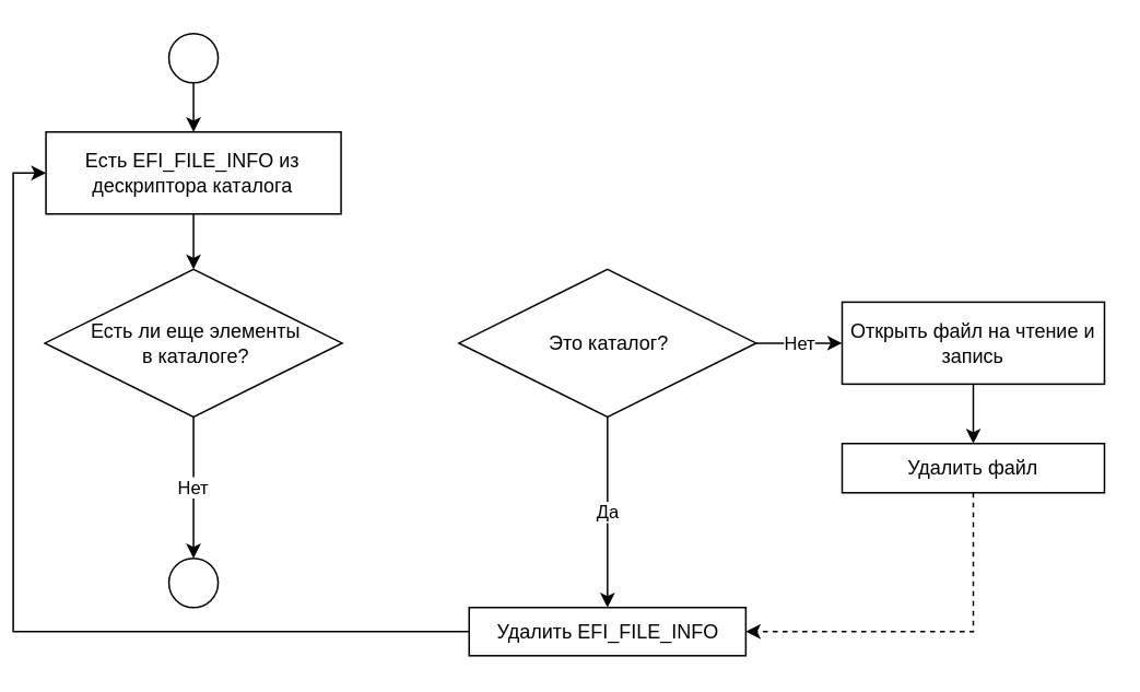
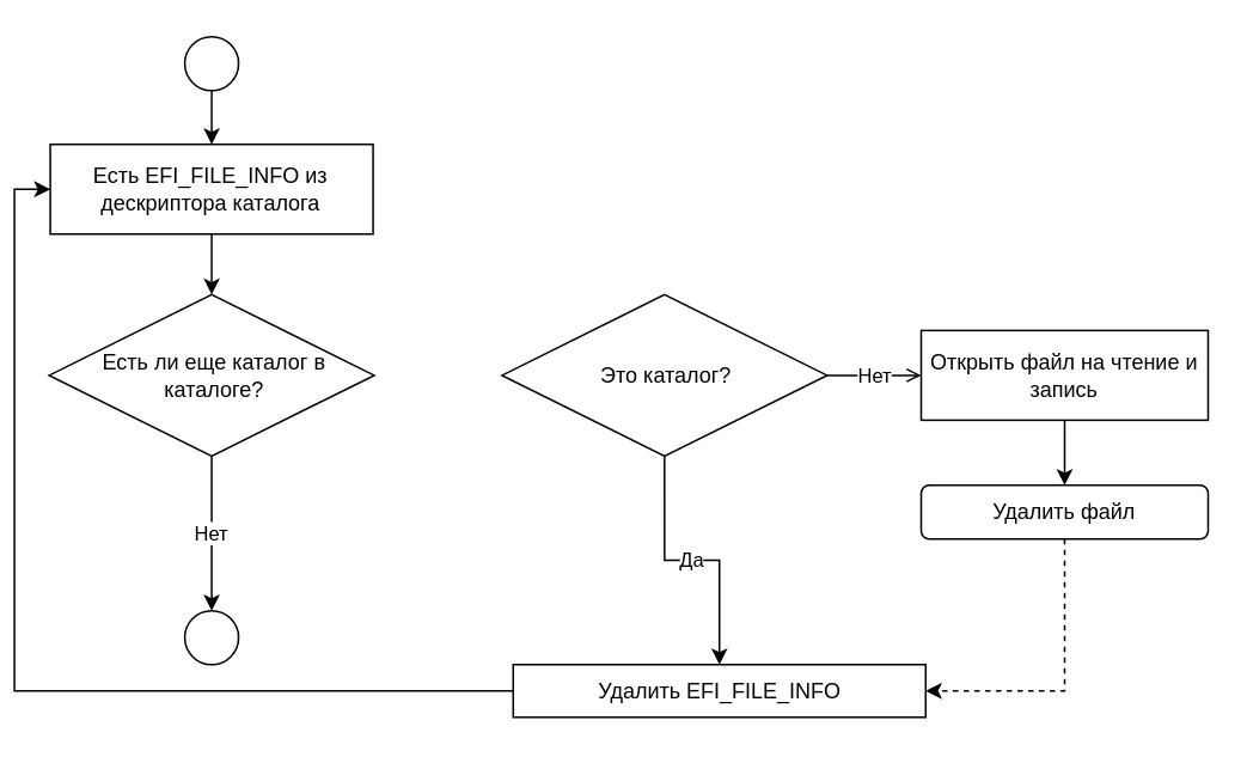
- <mxCell id="7" value="Есть ли еще элементы в каталоге?" style="rhombus;whiteSpace=wrap;html=1;spacingLeft=23;spacingRight=20;" vertex="1" parent="1"><mxGeometry x="20.76" y="163.75" width="181.25" height="90" as="geometry" /></mxCell>
+ <mxCell id="7" value="Есть ли еще каталог в каталоге?" style="rhombus;whiteSpace=wrap;html=1;spacingLeft=23;spacingRight=20;" vertex="1" parent="1"><mxGeometry x="20.76" y="163.75" width="181.25" height="90" as="geometry" /></mxCell>
- <mxCell id="8" value="Нет" style="edgeStyle=orthogonalEdgeStyle;rounded=0;orthogonalLoop=1;jettySize=auto;html=1;exitX=1;exitY=0.5;exitDx=0;exitDy=0;entryX=0;entryY=0.5;entryDx=0;entryDy=0;" edge="1" parent="1" source="10" target="15"><mxGeometry relative="1" as="geometry" /></mxCell>
+ <mxCell id="8" value="Нет" style="edgeStyle=orthogonalEdgeStyle;rounded=0;orthogonalLoop=1;jettySize=auto;html=1;exitX=1;exitY=0.5;exitDx=0;exitDy=0;entryX=0;entryY=0.5;entryDx=0;entryDy=0;endArrow=open;" edge="1" parent="1" source="10" target="15"><mxGeometry relative="1" as="geometry" /></mxCell>
- <mxCell id="17" value="Удалить файл" style="rounded=0;whiteSpace=wrap;html=1;" vertex="1" parent="1"><mxGeometry x="507" y="270" width="160" height="30" as="geometry" /></mxCell>
+ <mxCell id="17" value="Удалить файл" style="whiteSpace=wrap;html=1;rounded=1;" vertex="1" parent="1"><mxGeometry x="507" y="270" width="160" height="30" as="geometry" /></mxCell>
- <mxCell id="12" value="Удалить EFI_FILE_INFO" style="rounded=0;whiteSpace=wrap;html=1;" vertex="1" parent="1"><mxGeometry x="279.5" y="370" width="168.75" height="29.37" as="geometry" /></mxCell>
+ <mxCell id="12" value="Удалить EFI_FILE_INFO" style="rounded=0;whiteSpace=wrap;html=1;" vertex="1" parent="1"><mxGeometry x="279.5" y="370" width="230" height="29.37" as="geometry" /></mxCell>
